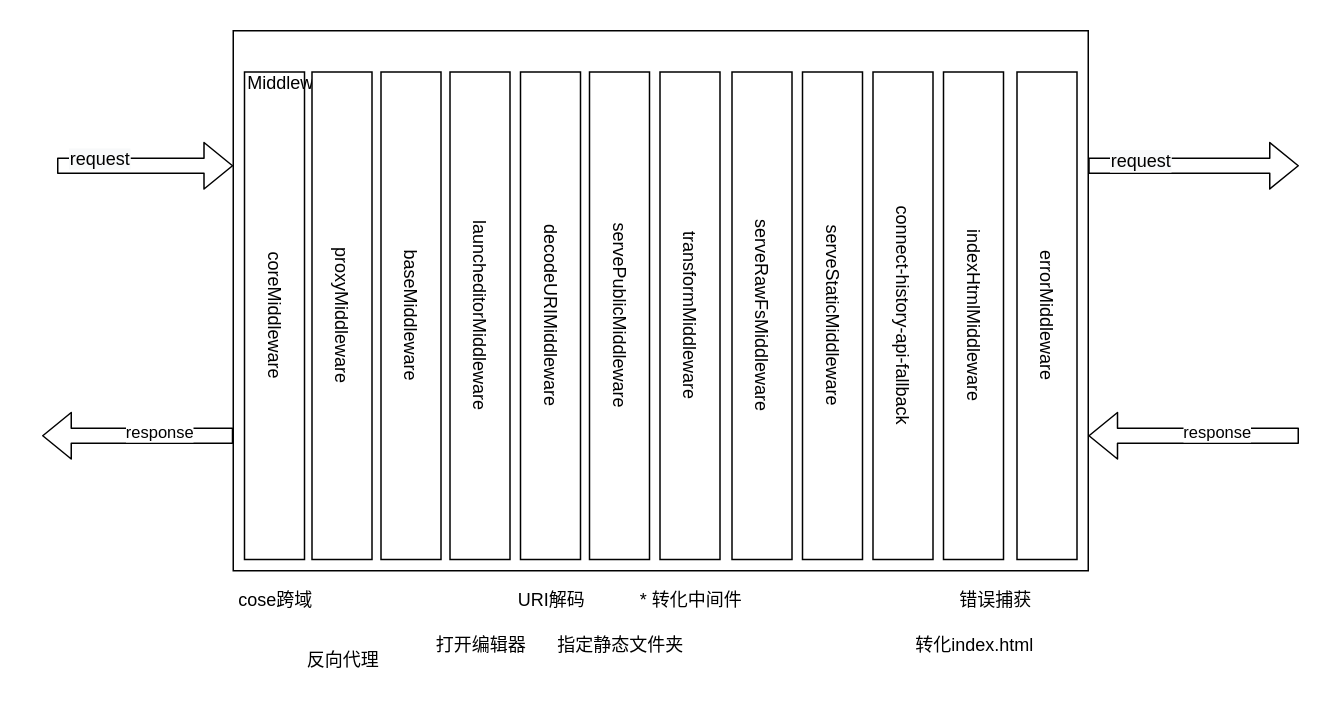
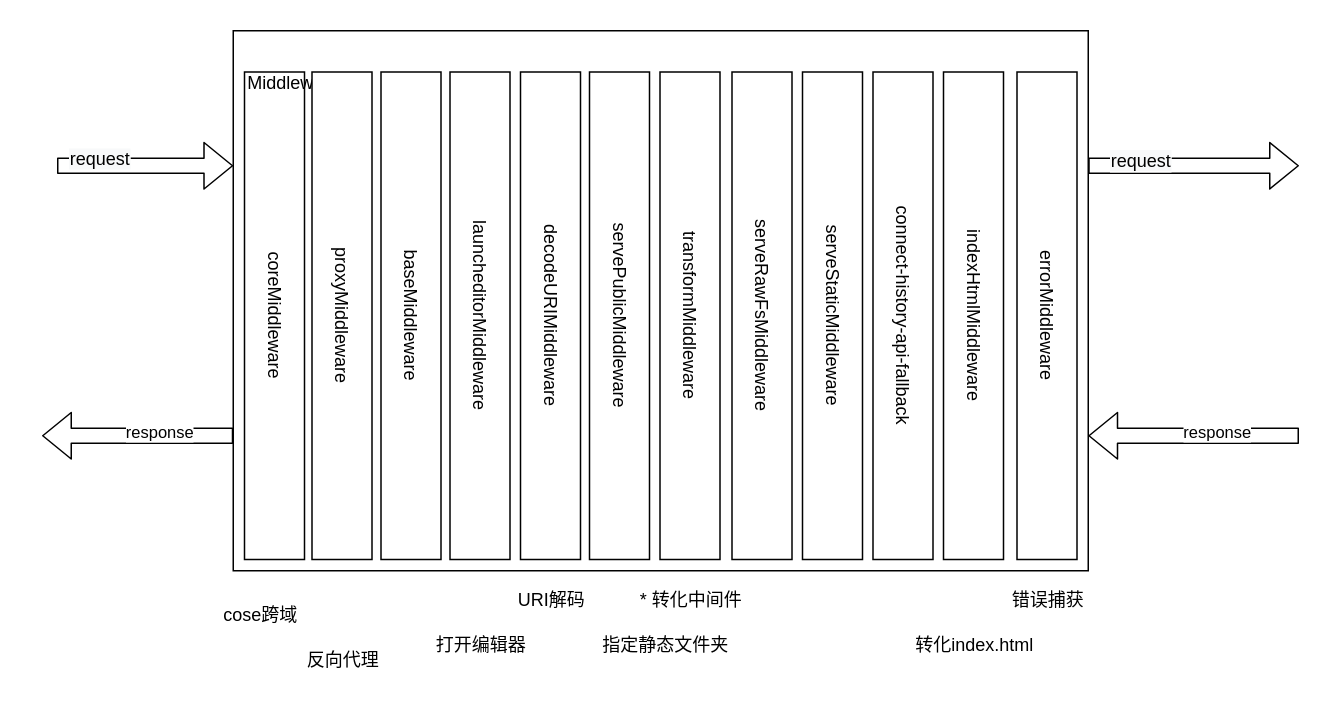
- <mxCell id="24" value="cose跨域" style="text;html=1;align=center;verticalAlign=middle;resizable=0;points=[];autosize=1;" vertex="1" parent="1"><mxGeometry x="152.5" y="390" width="60" height="20" as="geometry" /></mxCell>
+ <mxCell id="24" value="cose跨域" style="text;html=1;align=center;verticalAlign=middle;resizable=0;points=[];autosize=1;" vertex="1" parent="1"><mxGeometry x="142.5" y="400" width="60" height="20" as="geometry" /></mxCell>
- <mxCell id="31" value="错误捕获" style="text;html=1;align=center;verticalAlign=middle;resizable=0;points=[];autosize=1;" vertex="1" parent="1"><mxGeometry x="632.5" y="390" width="60" height="20" as="geometry" /></mxCell>
+ <mxCell id="31" value="错误捕获" style="text;html=1;align=center;verticalAlign=middle;resizable=0;points=[];autosize=1;" vertex="1" parent="1"><mxGeometry x="667.5" y="390" width="60" height="20" as="geometry" /></mxCell>
- <mxCell id="28" value="指定静态文件夹" style="text;html=1;align=center;verticalAlign=middle;resizable=0;points=[];autosize=1;" vertex="1" parent="1"><mxGeometry x="362.5" y="420" width="100" height="20" as="geometry" /></mxCell>
+ <mxCell id="28" value="指定静态文件夹" style="text;html=1;align=center;verticalAlign=middle;resizable=0;points=[];autosize=1;" vertex="1" parent="1"><mxGeometry x="392.5" y="420" width="100" height="20" as="geometry" /></mxCell>
